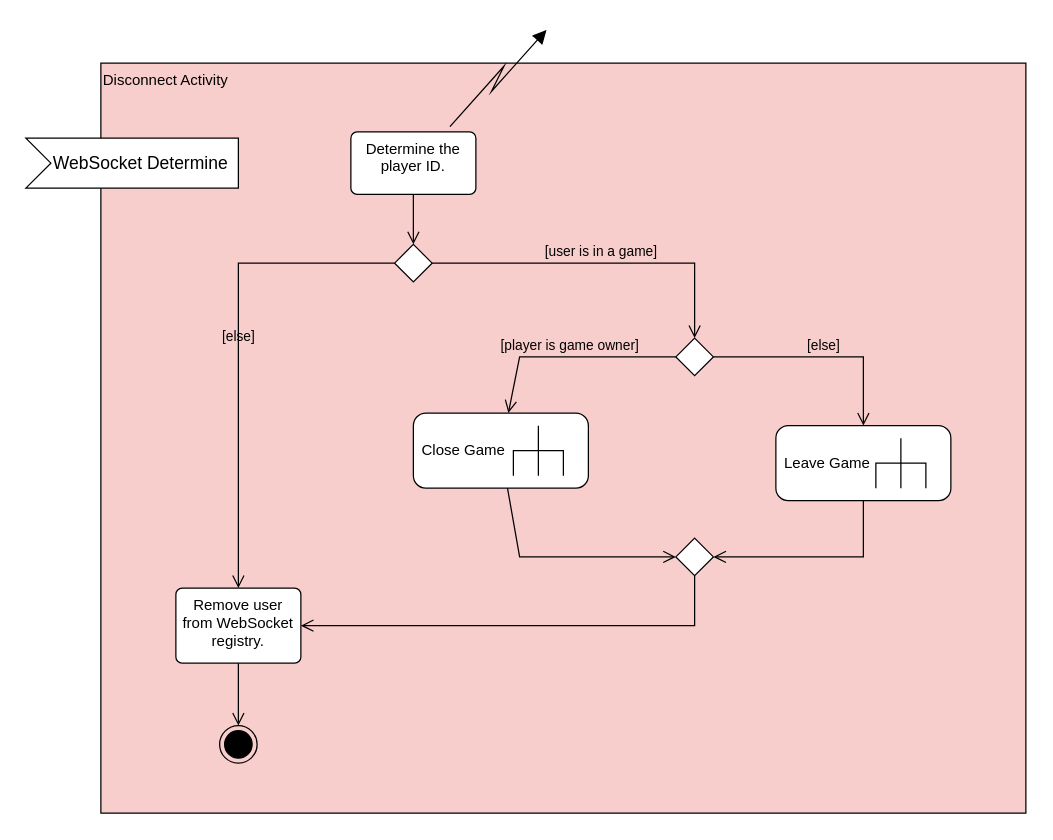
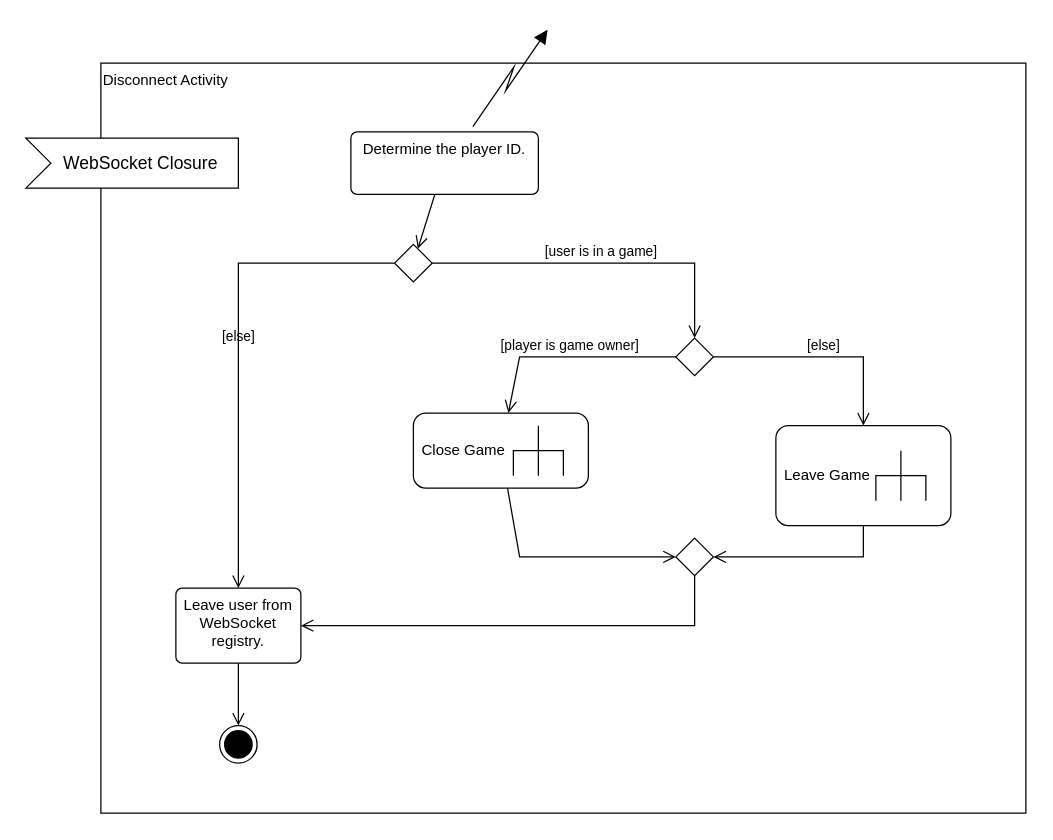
- <mxCell id="2" value="Disconnect Activity" style="html=1;dashed=0;whiteSpace=wrap;align=left;verticalAlign=top;fillColor=#f8cecc;" vertex="1" parent="1"><mxGeometry x="80" y="50" width="740" height="600" as="geometry" /></mxCell>
+ <mxCell id="2" value="Disconnect Activity" style="html=1;dashed=0;whiteSpace=wrap;align=left;verticalAlign=top;" vertex="1" parent="1"><mxGeometry x="80" y="50" width="740" height="600" as="geometry" /></mxCell>
- <mxCell id="3" value="WebSocket Determine" style="html=1;shape=mxgraph.infographic.ribbonSimple;notch1=20;notch2=0;align=center;verticalAlign=middle;fontSize=14;fontStyle=0;fillColor=#FFFFFF;flipH=0;spacingRight=0;spacingLeft=14;whiteSpace=wrap;" vertex="1" parent="1"><mxGeometry x="20" y="110" width="170" height="40" as="geometry" /></mxCell>
+ <mxCell id="3" value="WebSocket Closure" style="html=1;shape=mxgraph.infographic.ribbonSimple;notch1=20;notch2=0;align=center;verticalAlign=middle;fontSize=14;fontStyle=0;fillColor=#FFFFFF;flipH=0;spacingRight=0;spacingLeft=14;whiteSpace=wrap;" vertex="1" parent="1"><mxGeometry x="20" y="110" width="170" height="40" as="geometry" /></mxCell>
- <mxCell id="4" value="Determine the player ID." style="html=1;align=center;verticalAlign=top;rounded=1;absoluteArcSize=1;arcSize=10;dashed=0;whiteSpace=wrap;" vertex="1" parent="1"><mxGeometry x="280" y="105" width="100" height="50" as="geometry" /></mxCell>
+ <mxCell id="4" value="Determine the player ID." style="html=1;align=center;verticalAlign=top;rounded=1;absoluteArcSize=1;arcSize=10;dashed=0;whiteSpace=wrap;" vertex="1" parent="1"><mxGeometry x="280" y="105" width="150" height="50" as="geometry" /></mxCell>
- <mxCell id="8" value="Leave Game" style="shape=mxgraph.uml25.behaviorAction;html=1;rounded=1;absoluteArcSize=1;arcSize=10;align=left;spacingLeft=5;whiteSpace=wrap;" vertex="1" parent="1"><mxGeometry x="620" y="340" width="140" height="60" as="geometry" /></mxCell>
+ <mxCell id="8" value="Leave Game" style="shape=mxgraph.uml25.behaviorAction;html=1;rounded=1;absoluteArcSize=1;arcSize=10;align=left;spacingLeft=5;whiteSpace=wrap;" vertex="1" parent="1"><mxGeometry x="620" y="340" width="140" height="80" as="geometry" /></mxCell>
- <mxCell id="17" value="Remove user from WebSocket registry." style="html=1;align=center;verticalAlign=top;rounded=1;absoluteArcSize=1;arcSize=10;dashed=0;whiteSpace=wrap;" vertex="1" parent="1"><mxGeometry x="140" y="470" width="100" height="60" as="geometry" /></mxCell>
+ <mxCell id="17" value="Leave user from WebSocket registry." style="html=1;align=center;verticalAlign=top;rounded=1;absoluteArcSize=1;arcSize=10;dashed=0;whiteSpace=wrap;" vertex="1" parent="1"><mxGeometry x="140" y="470" width="100" height="60" as="geometry" /></mxCell>
